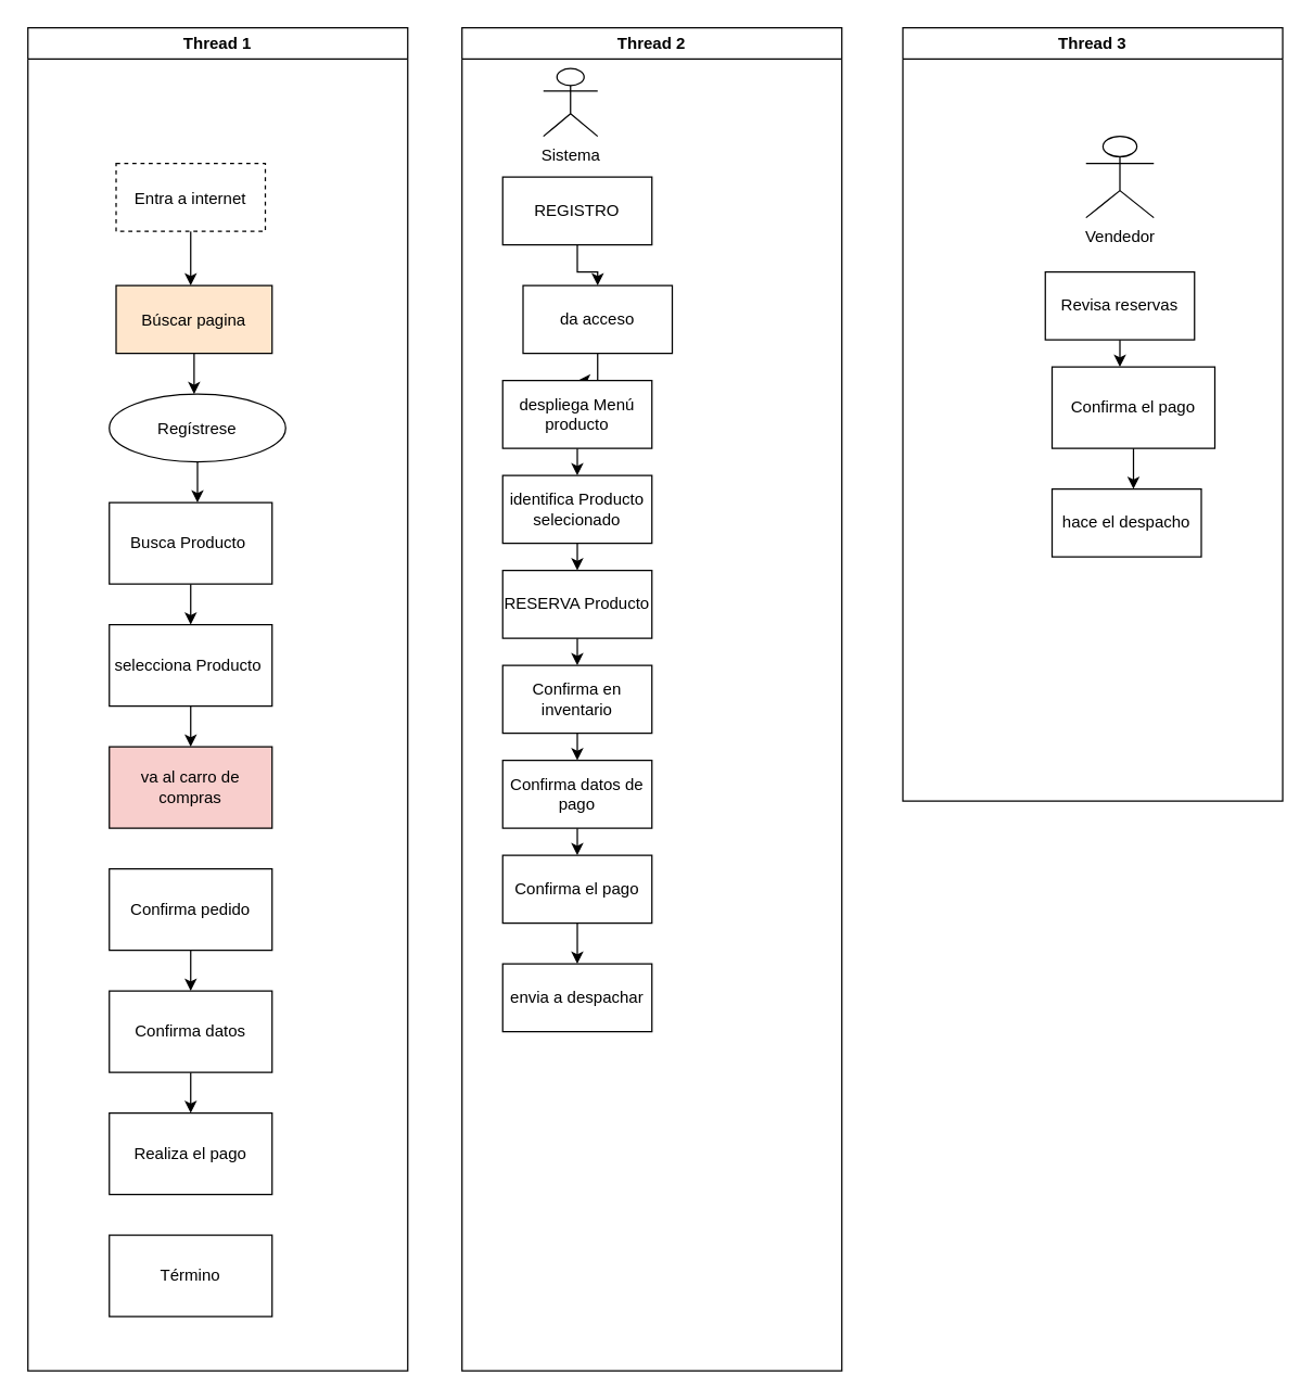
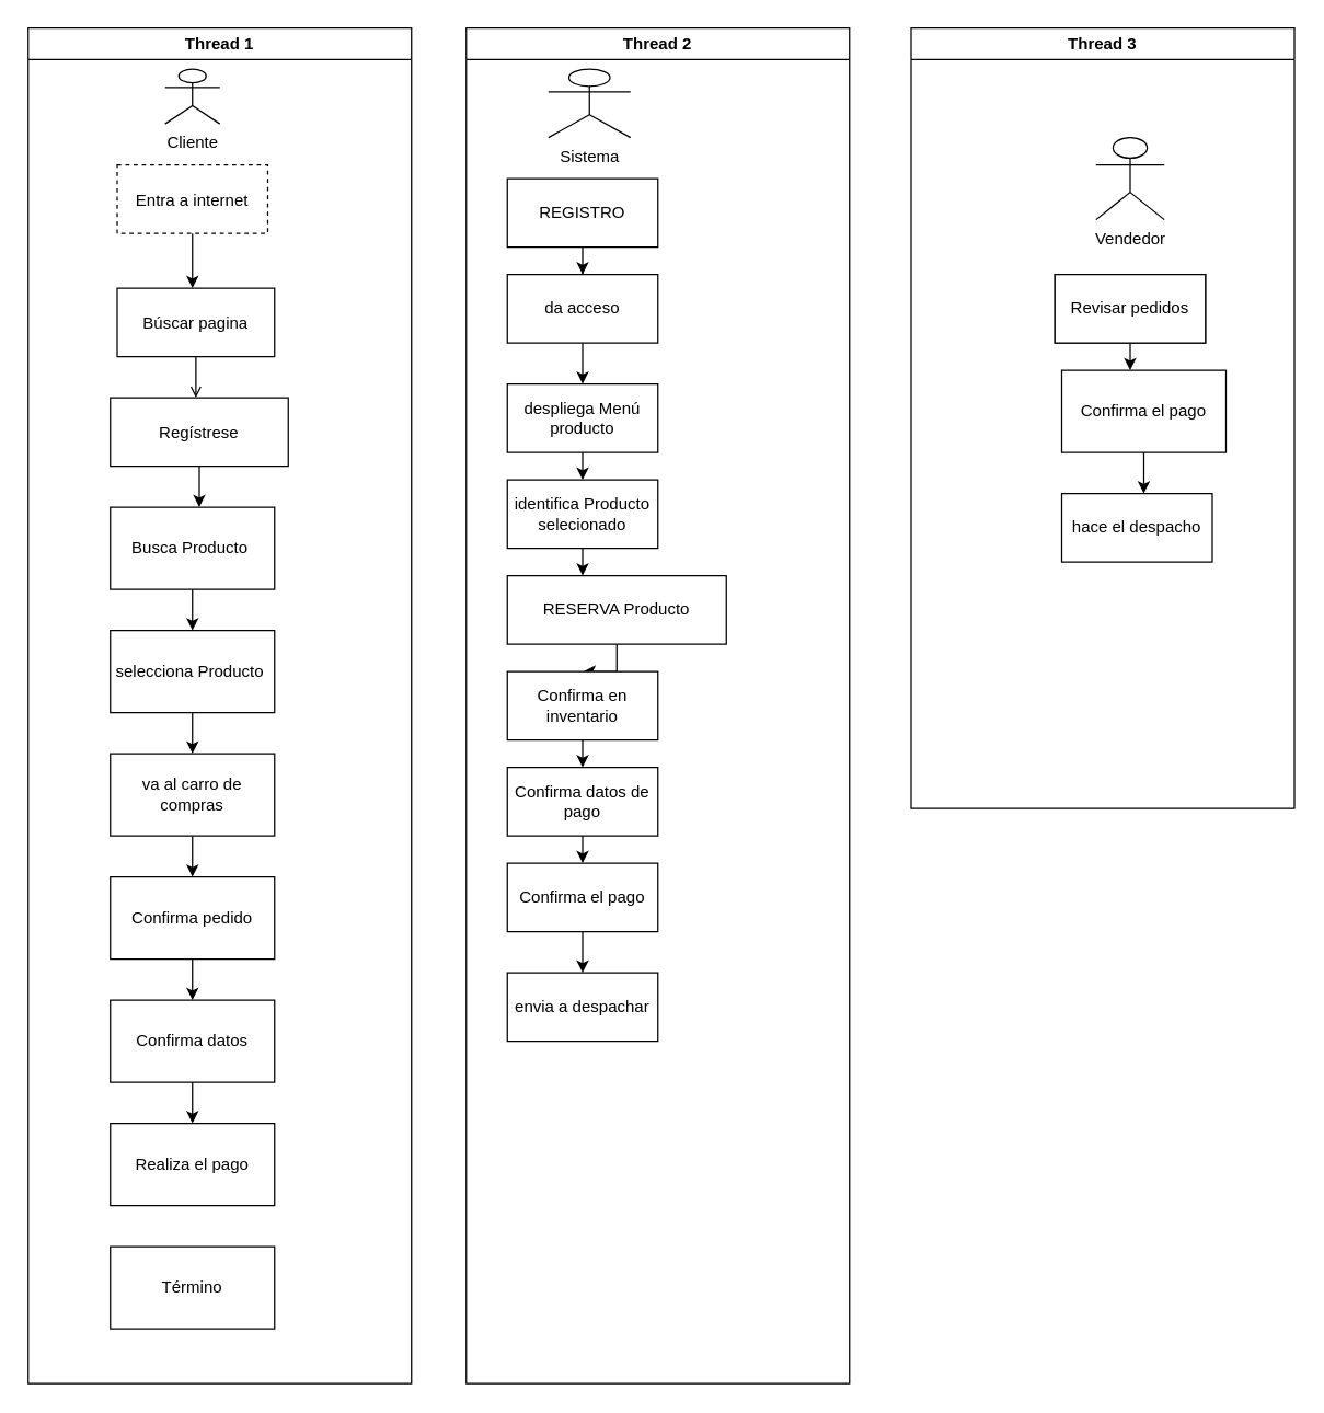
+ <mxCell id="9" value="Cliente" style="shape=umlActor;verticalLabelPosition=bottom;verticalAlign=top;html=1;outlineConnect=0;" vertex="1" parent="2"><mxGeometry x="100" y="30" width="40" height="40" as="geometry" /></mxCell>
- <mxCell id="45" value="Sistema" style="shape=umlActor;verticalLabelPosition=bottom;verticalAlign=top;html=1;" vertex="1" parent="1"><mxGeometry x="400" y="50" width="40" height="50" as="geometry" /></mxCell>
+ <mxCell id="45" value="Sistema" style="shape=umlActor;verticalLabelPosition=bottom;verticalAlign=top;html=1;" vertex="1" parent="1"><mxGeometry x="400" y="50" width="60" height="50" as="geometry" /></mxCell>
+ <mxCell id="48" value="Revisar pedidos" style="html=1;whiteSpace=wrap;" vertex="1" parent="1"><mxGeometry x="770" y="200" width="110" height="50" as="geometry" /></mxCell>
- <mxCell id="6" value="Búscar pagina" style="fillColor=#ffe6cc;" parent="2" vertex="1"><mxGeometry x="65" y="190" width="115" height="50" as="geometry" /></mxCell>
+ <mxCell id="6" value="Búscar pagina" style="" parent="2" vertex="1"><mxGeometry x="65" y="190" width="115" height="50" as="geometry" /></mxCell>
- <mxCell id="26" value="da acceso" style="html=1;whiteSpace=wrap;" vertex="1" parent="22"><mxGeometry x="45" y="190" width="110" height="50" as="geometry" /></mxCell>
+ <mxCell id="26" value="da acceso" style="html=1;whiteSpace=wrap;" vertex="1" parent="22"><mxGeometry x="30" y="180" width="110" height="50" as="geometry" /></mxCell>
- <mxCell id="5" value="" style="edgeStyle=orthogonalEdgeStyle;rounded=0;orthogonalLoop=1;jettySize=auto;html=1;" edge="1" parent="2" source="6" target="8"><mxGeometry relative="1" as="geometry"><Array as="points"><mxPoint x="123" y="270" /><mxPoint x="123" y="270" /></Array></mxGeometry></mxCell>
+ <mxCell id="5" value="" style="edgeStyle=orthogonalEdgeStyle;rounded=0;orthogonalLoop=1;jettySize=auto;html=1;endArrow=open;" edge="1" parent="2" source="6" target="8"><mxGeometry relative="1" as="geometry"><Array as="points"><mxPoint x="123" y="270" /><mxPoint x="123" y="270" /></Array></mxGeometry></mxCell>
- <mxCell id="8" value="Regístrese" style="ellipse;" parent="2" vertex="1"><mxGeometry x="60" y="270" width="130" height="50" as="geometry" /></mxCell>
+ <mxCell id="8" value="Regístrese" style="" parent="2" vertex="1"><mxGeometry x="60" y="270" width="130" height="50" as="geometry" /></mxCell>
- <mxCell id="32" value=" RESERVA Producto" style="html=1;whiteSpace=wrap;" vertex="1" parent="22"><mxGeometry x="30" y="400" width="110" height="50" as="geometry" /></mxCell>
+ <mxCell id="32" value=" RESERVA Producto" style="html=1;whiteSpace=wrap;" vertex="1" parent="22"><mxGeometry x="30" y="400" width="160" height="50" as="geometry" /></mxCell>
- <mxCell id="15" value="va al carro de compras" style="whiteSpace=wrap;html=1;fillColor=#f8cecc;" vertex="1" parent="2"><mxGeometry x="60" y="530" width="120" height="60" as="geometry" /></mxCell>
+ <mxCell id="15" value="va al carro de compras" style="whiteSpace=wrap;html=1;" vertex="1" parent="2"><mxGeometry x="60" y="530" width="120" height="60" as="geometry" /></mxCell>
+ <mxCell id="14" value="" style="edgeStyle=orthogonalEdgeStyle;rounded=0;orthogonalLoop=1;jettySize=auto;html=1;" edge="1" parent="2" source="15" target="17"><mxGeometry relative="1" as="geometry" /></mxCell>
